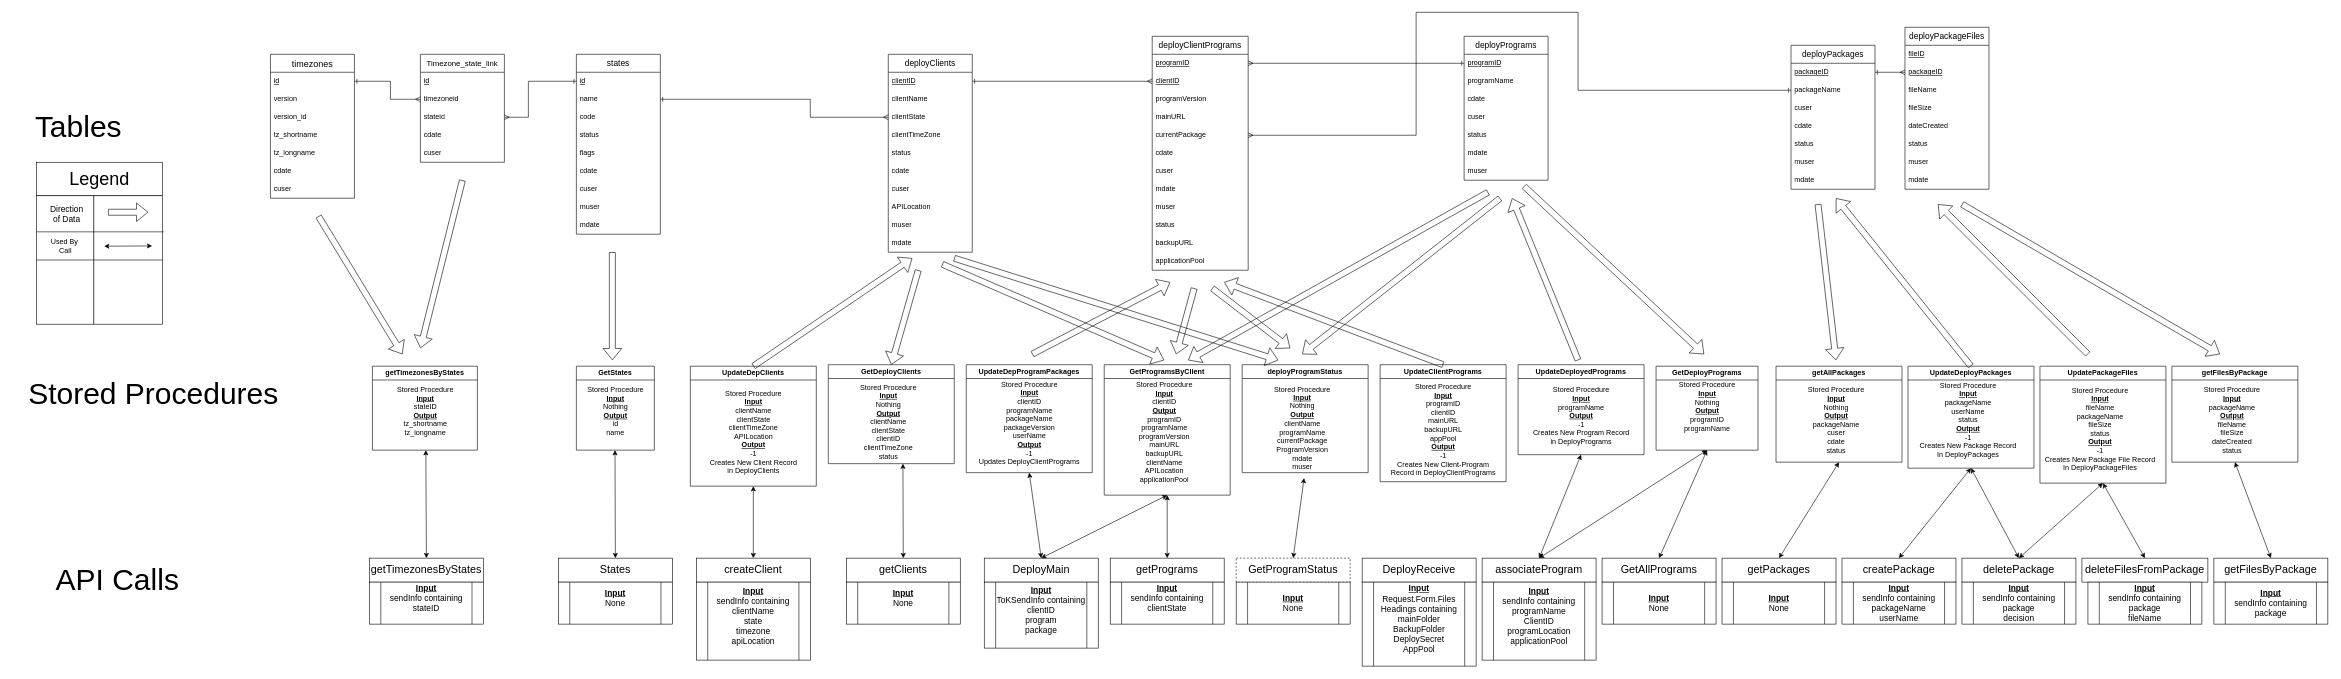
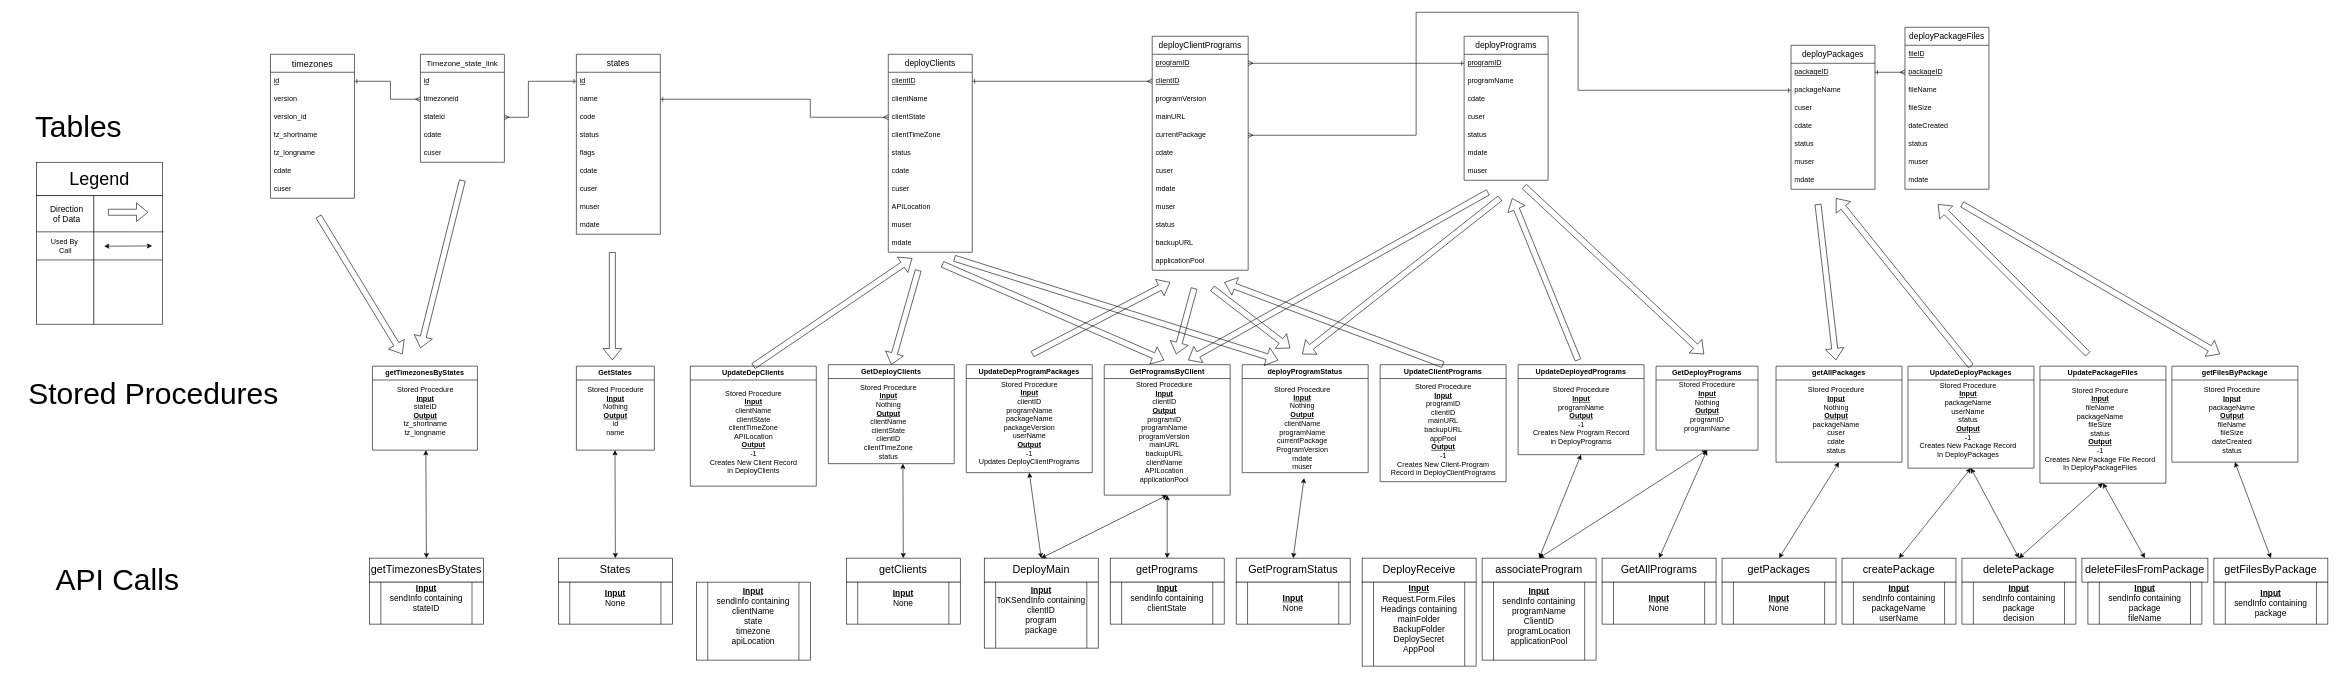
- <mxCell id="165" value="" style="endArrow=classic;startArrow=classic;html=1;rounded=0;exitX=0.5;exitY=0;exitDx=0;exitDy=0;entryX=0.5;entryY=1;entryDx=0;entryDy=0;" parent="1" source="163" target="74" edge="1"><mxGeometry width="50" height="50" relative="1" as="geometry"><mxPoint x="1409.48" y="927.5" as="sourcePoint" /><mxPoint x="1250" y="820" as="targetPoint" /></mxGeometry></mxCell>
- <mxCell id="163" value="&lt;font style=&quot;font-size: 18px;&quot;&gt;createClient&lt;/font&gt;" style="rounded=0;whiteSpace=wrap;html=1;" parent="1" vertex="1"><mxGeometry x="1160" y="930" width="190" height="40" as="geometry" /></mxCell>
- <mxCell id="174" value="&lt;span style=&quot;font-size: 18px;&quot;&gt;GetProgramStatus&lt;/span&gt;" style="rounded=0;whiteSpace=wrap;html=1;dashed=1;" parent="1" vertex="1"><mxGeometry x="2060" y="930" width="190" height="40" as="geometry" /></mxCell>
+ <mxCell id="174" value="&lt;span style=&quot;font-size: 18px;&quot;&gt;GetProgramStatus&lt;/span&gt;" style="rounded=0;whiteSpace=wrap;html=1;" parent="1" vertex="1"><mxGeometry x="2060" y="930" width="190" height="40" as="geometry" /></mxCell>
